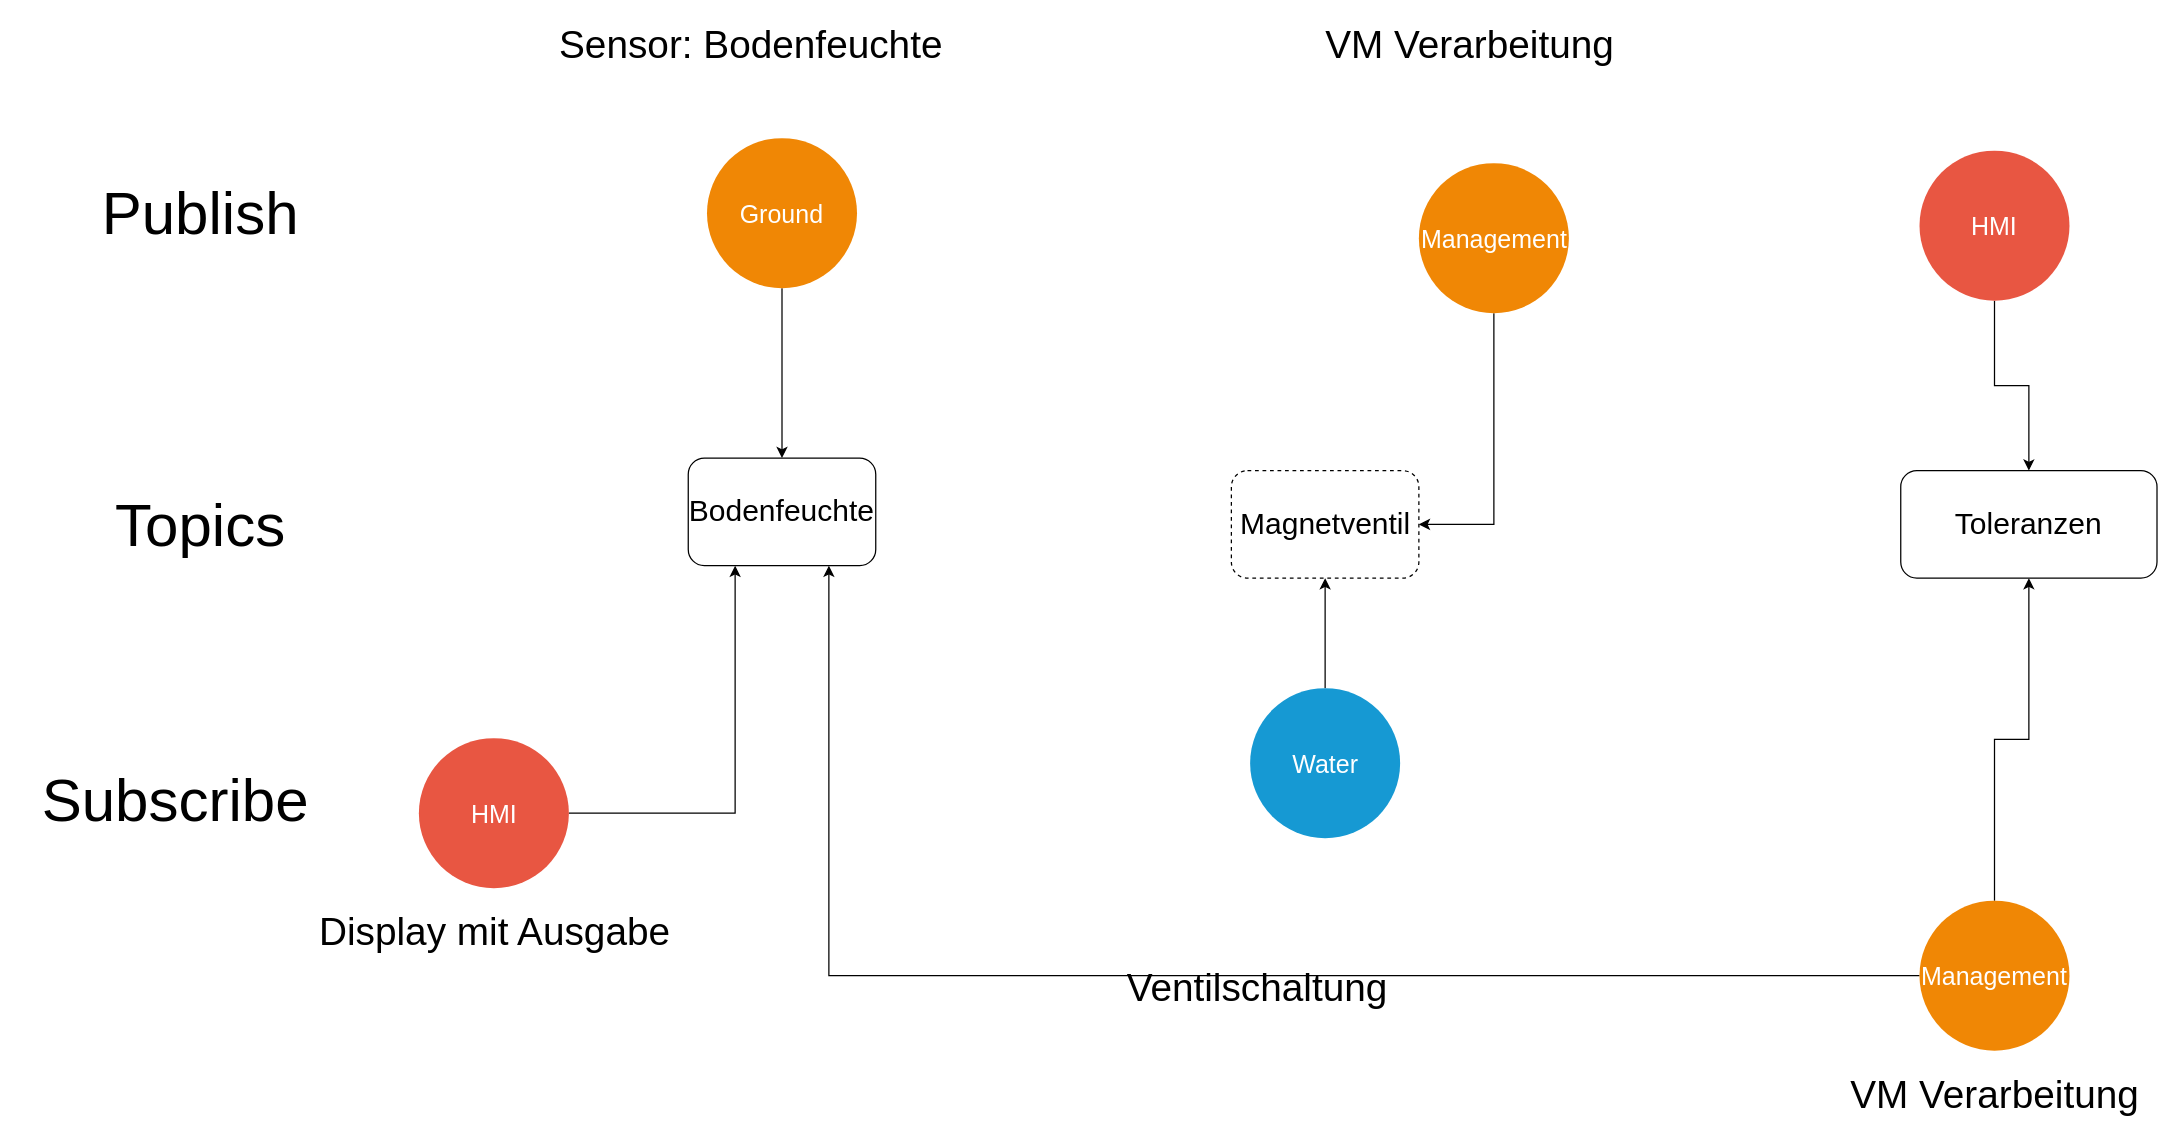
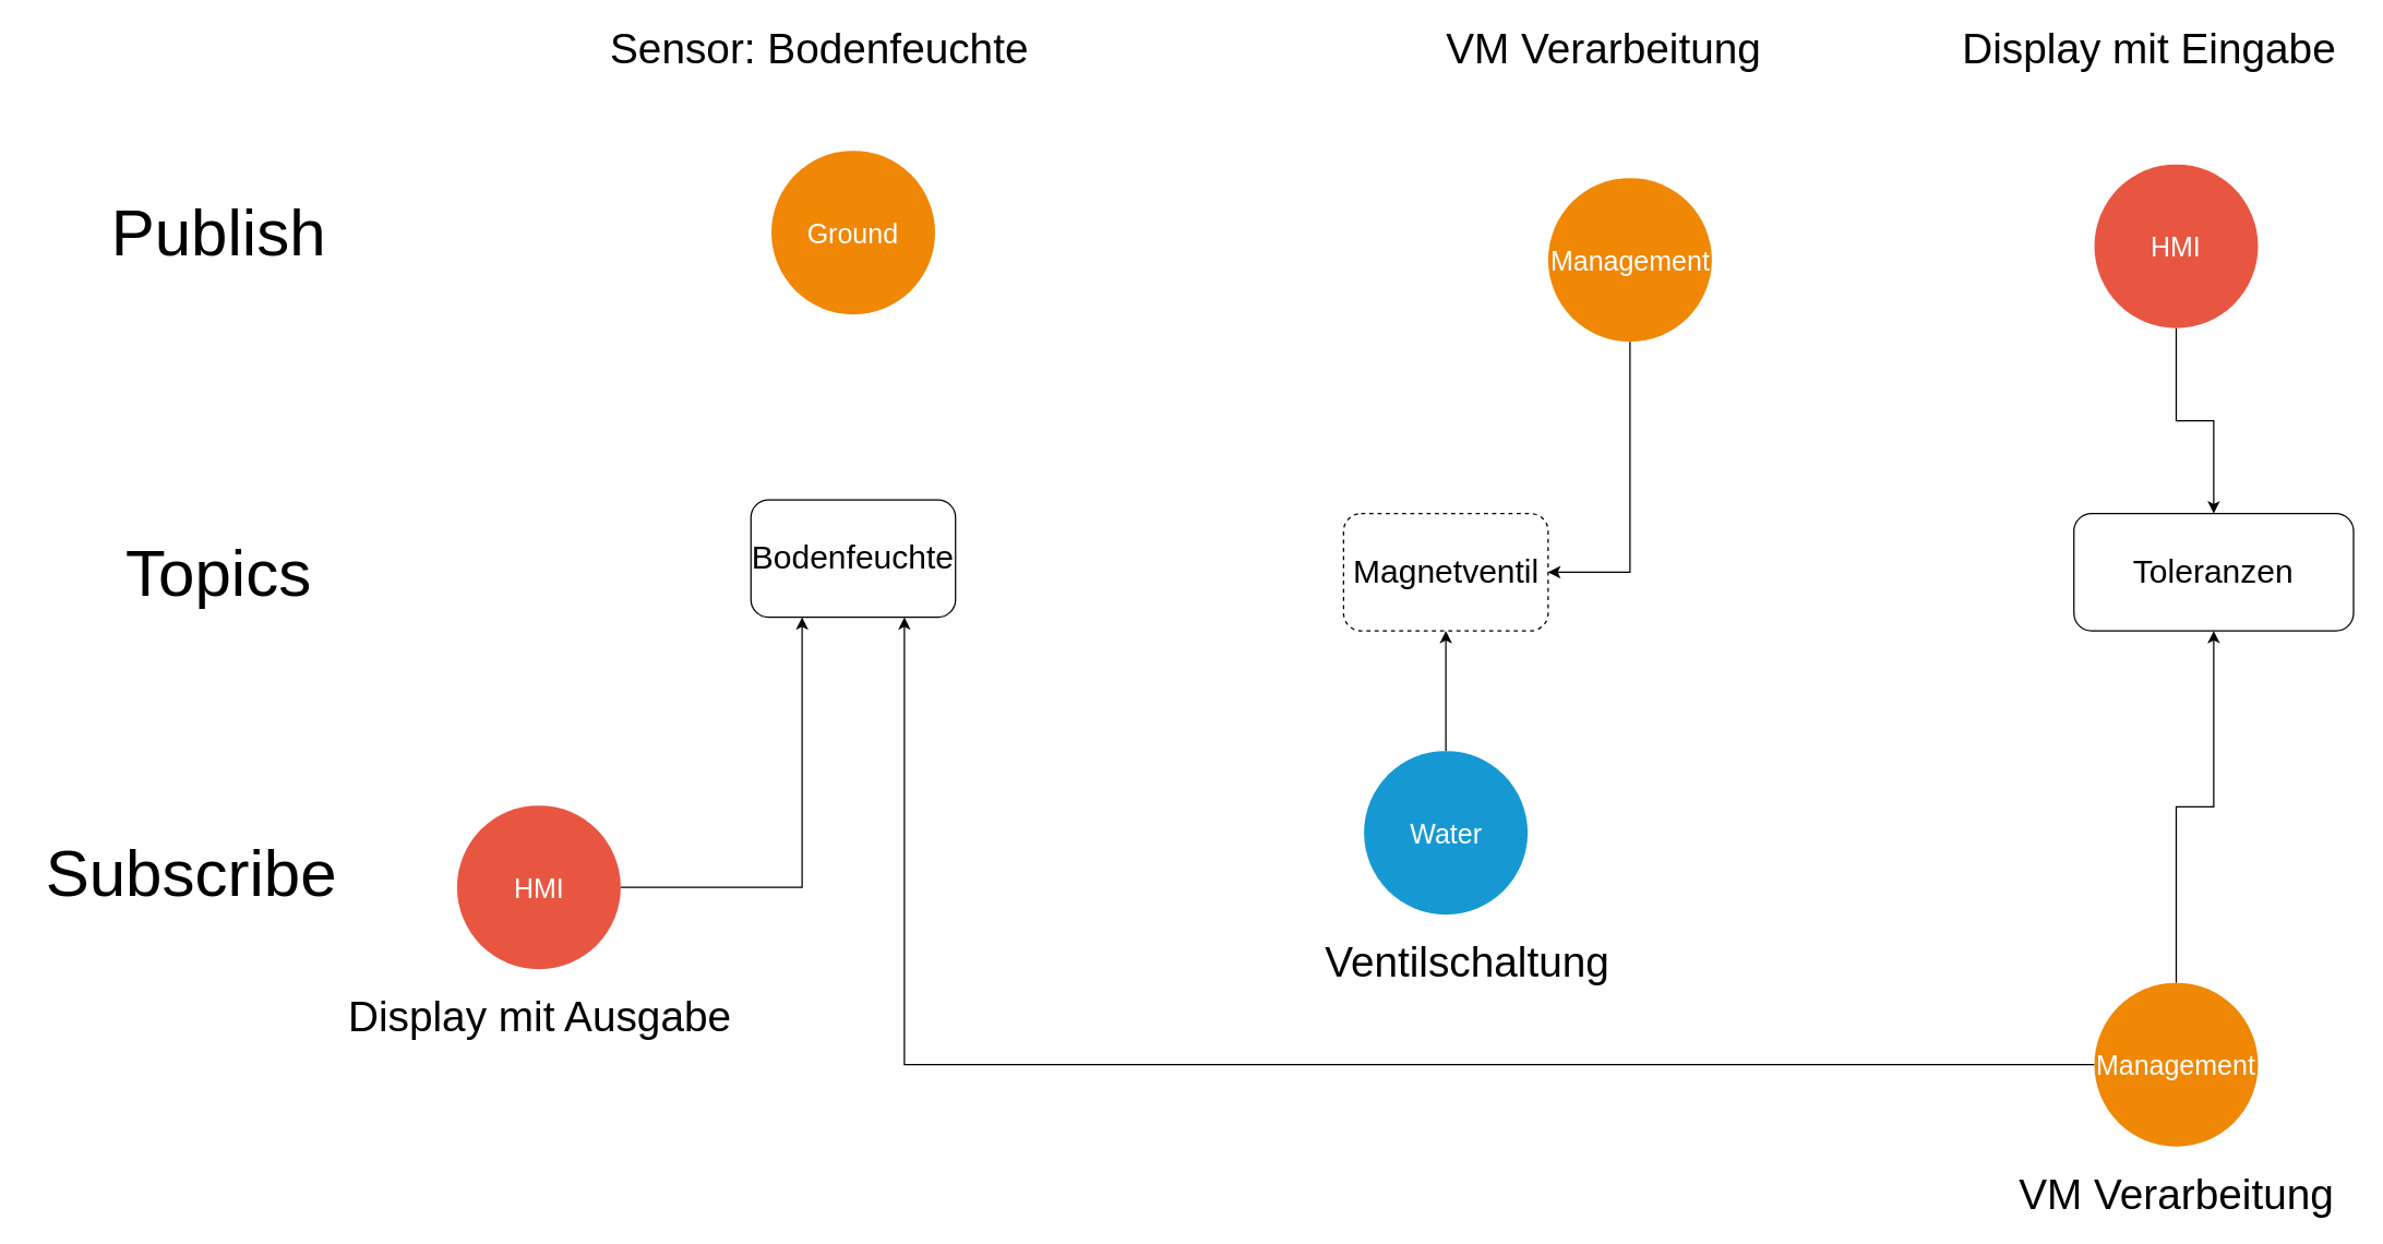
+ <mxCell id="20" value="&lt;font style=&quot;font-size: 31px&quot;&gt;Display mit Eingabe&lt;/font&gt;" style="text;html=1;align=center;verticalAlign=middle;resizable=0;points=[];autosize=1;strokeColor=none;fillColor=none;" parent="1" vertex="1"><mxGeometry x="1430" y="20" width="290" height="30" as="geometry" /></mxCell>
- <mxCell id="2" style="edgeStyle=orthogonalEdgeStyle;rounded=0;orthogonalLoop=1;jettySize=auto;html=1;entryX=0.5;entryY=0;entryDx=0;entryDy=0;" parent="1" source="3" target="13" edge="1"><mxGeometry relative="1" as="geometry" /></mxCell>
- <mxCell id="26" value="&lt;font style=&quot;font-size: 31px&quot;&gt;Ventilschaltung&lt;/font&gt;" style="text;html=1;align=center;verticalAlign=middle;resizable=0;points=[];autosize=1;strokeColor=none;fillColor=none;" vertex="1" parent="1"><mxGeometry x="895" y="775" width="220" height="30" as="geometry" /></mxCell>
+ <mxCell id="26" value="&lt;font style=&quot;font-size: 31px&quot;&gt;Ventilschaltung&lt;/font&gt;" style="text;html=1;align=center;verticalAlign=middle;resizable=0;points=[];autosize=1;strokeColor=none;fillColor=none;" vertex="1" parent="1"><mxGeometry x="965" y="690" width="220" height="30" as="geometry" /></mxCell>
